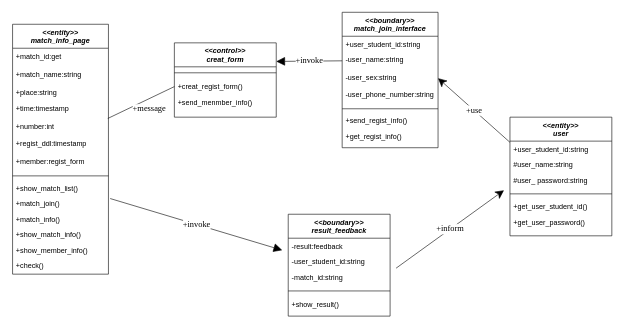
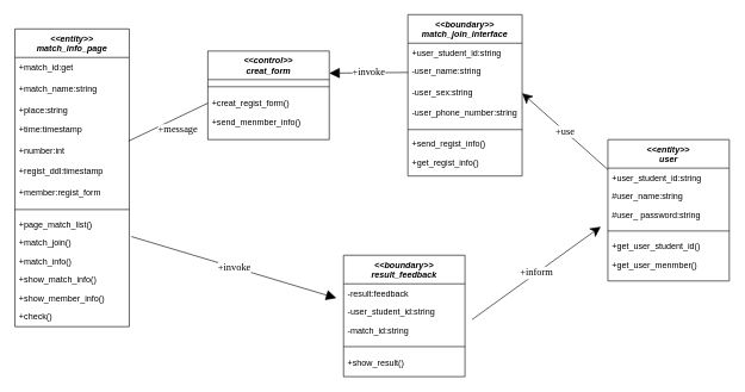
- <mxCell id="11" value="+show_match_list()" style="text;align=left;verticalAlign=top;spacingLeft=4;spacingRight=4;overflow=hidden;rotatable=0;points=[[0,0.5],[1,0.5]];portConstraint=eastwest;" parent="2" vertex="1"><mxGeometry y="260" width="160" height="26" as="geometry" /></mxCell>
+ <mxCell id="11" value="+page_match_list()" style="text;align=left;verticalAlign=top;spacingLeft=4;spacingRight=4;overflow=hidden;rotatable=0;points=[[0,0.5],[1,0.5]];portConstraint=eastwest;" parent="2" vertex="1"><mxGeometry y="260" width="160" height="26" as="geometry" /></mxCell>
- <mxCell id="47" value="+get_user_password()" style="text;align=left;verticalAlign=top;spacingLeft=4;spacingRight=4;overflow=hidden;rotatable=0;points=[[0,0.5],[1,0.5]];portConstraint=eastwest;" parent="41" vertex="1"><mxGeometry y="162" width="170" height="34" as="geometry" /></mxCell>
+ <mxCell id="47" value="+get_user_menmber()" style="text;align=left;verticalAlign=top;spacingLeft=4;spacingRight=4;overflow=hidden;rotatable=0;points=[[0,0.5],[1,0.5]];portConstraint=eastwest;" parent="41" vertex="1"><mxGeometry y="162" width="170" height="34" as="geometry" /></mxCell>
